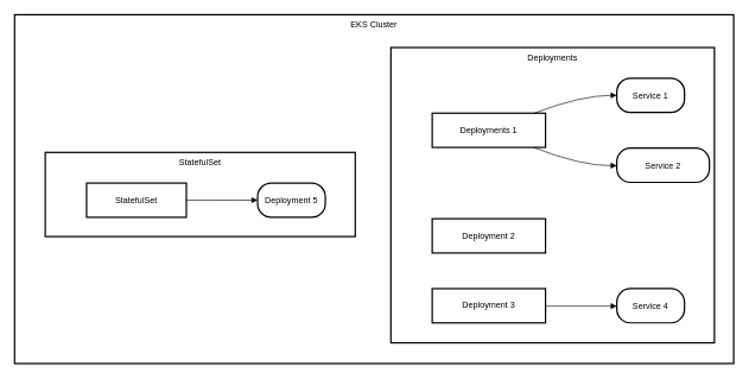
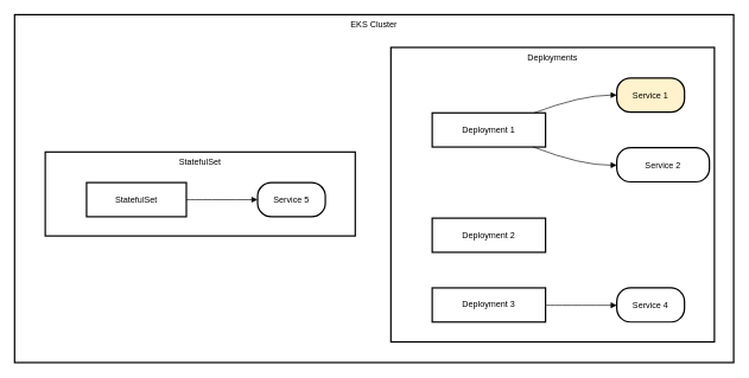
- <mxCell id="9" value="Service 1" style="rounded=1;arcSize=40;strokeWidth=2" vertex="1" parent="7"><mxGeometry x="317" y="43" width="95" height="48" as="geometry" /></mxCell>
+ <mxCell id="9" value="Service 1" style="rounded=1;arcSize=40;strokeWidth=2;fillColor=#fff2cc;" vertex="1" parent="7"><mxGeometry x="317" y="43" width="95" height="48" as="geometry" /></mxCell>
- <mxCell id="8" value="Deployments 1" style="whiteSpace=wrap;strokeWidth=2;" vertex="1" parent="7"><mxGeometry x="58" y="92" width="159" height="48" as="geometry" /></mxCell>
+ <mxCell id="8" value="Deployment 1" style="whiteSpace=wrap;strokeWidth=2;" vertex="1" parent="7"><mxGeometry x="58" y="92" width="159" height="48" as="geometry" /></mxCell>
- <mxCell id="5" value="Deployment 5" style="rounded=1;arcSize=40;strokeWidth=2" vertex="1" parent="3"><mxGeometry x="298" y="43" width="95" height="48" as="geometry" /></mxCell>
+ <mxCell id="5" value="Service 5" style="rounded=1;arcSize=40;strokeWidth=2" vertex="1" parent="3"><mxGeometry x="298" y="43" width="95" height="48" as="geometry" /></mxCell>
